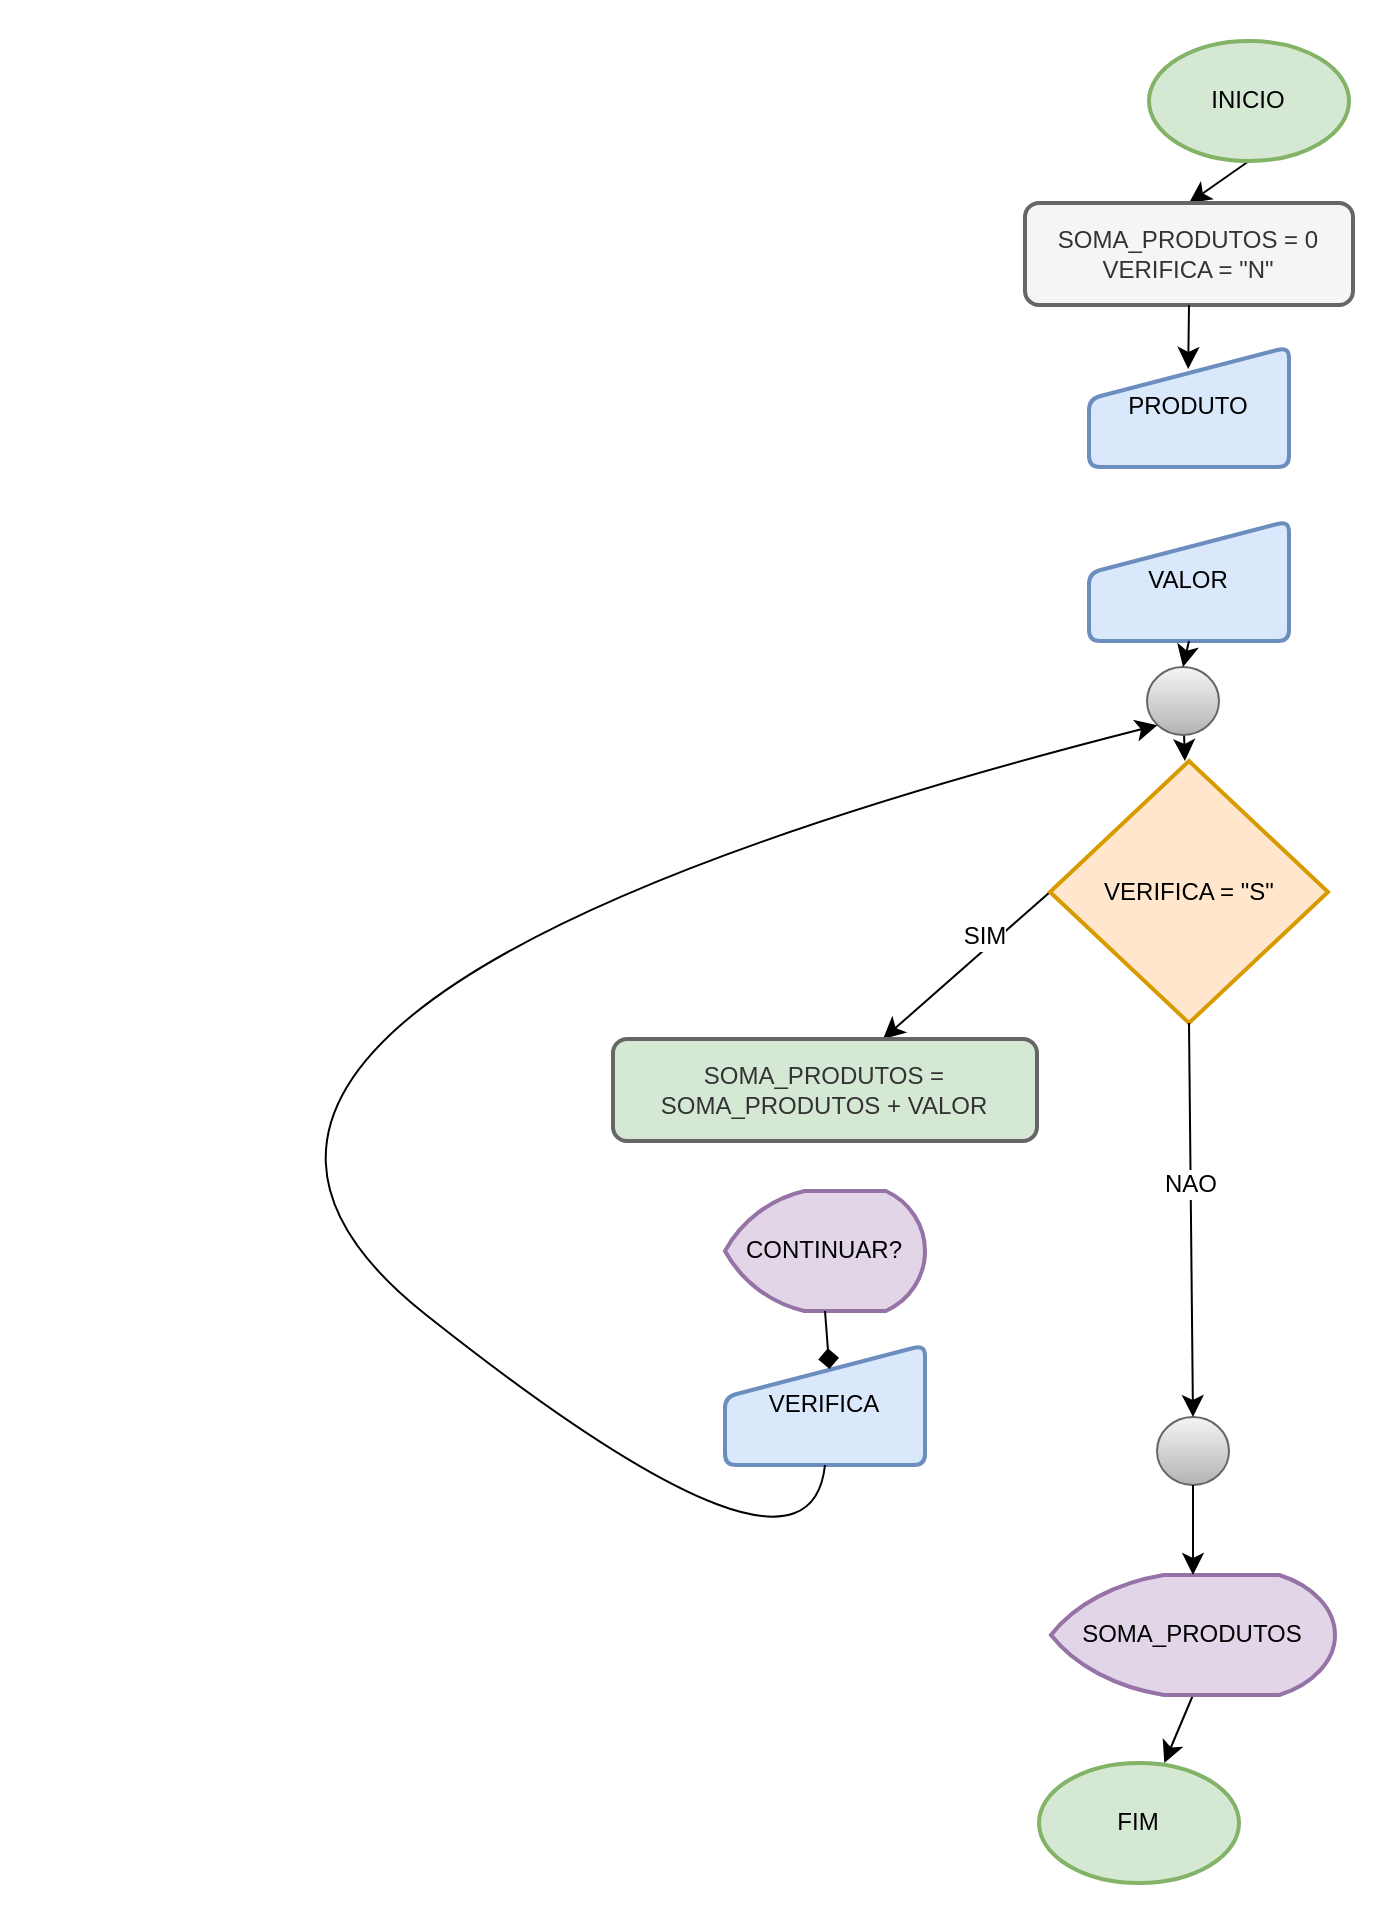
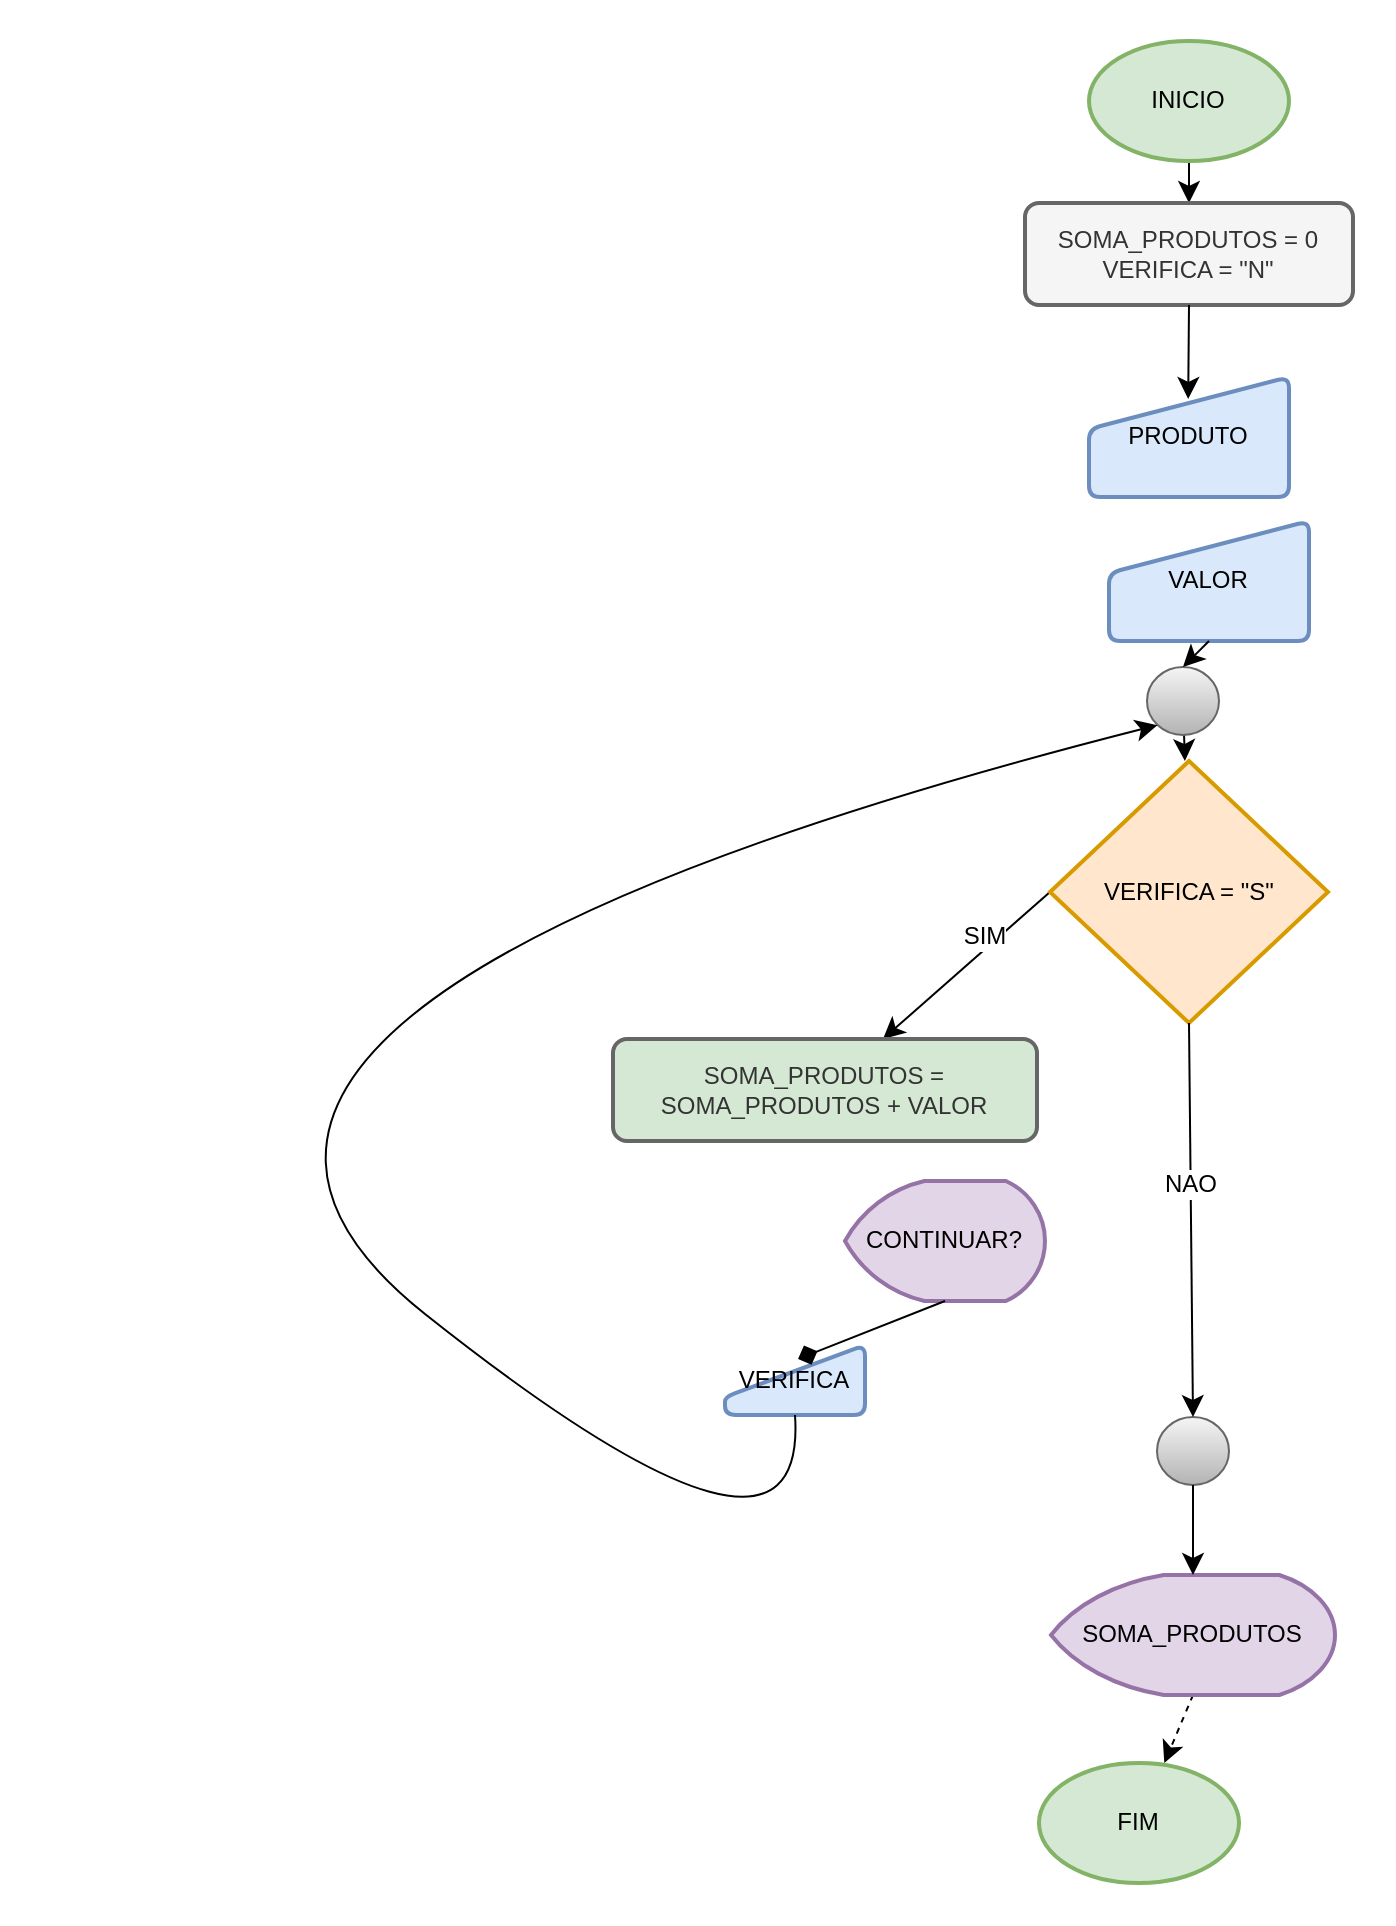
- <mxCell id="3" value="INICIO" style="strokeWidth=2;html=1;shape=mxgraph.flowchart.start_1;whiteSpace=wrap;fillColor=#d5e8d4;strokeColor=#82b366;" vertex="1" parent="1"><mxGeometry x="574" y="20" width="100" height="60" as="geometry" /></mxCell>
+ <mxCell id="3" value="INICIO" style="strokeWidth=2;html=1;shape=mxgraph.flowchart.start_1;whiteSpace=wrap;fillColor=#d5e8d4;strokeColor=#82b366;" vertex="1" parent="1"><mxGeometry x="544" y="20" width="100" height="60" as="geometry" /></mxCell>
- <mxCell id="6" value="PRODUTO" style="html=1;strokeWidth=2;shape=manualInput;whiteSpace=wrap;rounded=1;size=26;arcSize=11;fillColor=#dae8fc;strokeColor=#6c8ebf;" vertex="1" parent="1"><mxGeometry x="544" y="173" width="100" height="60" as="geometry" /></mxCell>
+ <mxCell id="6" value="PRODUTO" style="html=1;strokeWidth=2;shape=manualInput;whiteSpace=wrap;rounded=1;size=26;arcSize=11;fillColor=#dae8fc;strokeColor=#6c8ebf;" vertex="1" parent="1"><mxGeometry x="544" y="188" width="100" height="60" as="geometry" /></mxCell>
- <mxCell id="7" value="VALOR" style="html=1;strokeWidth=2;shape=manualInput;whiteSpace=wrap;rounded=1;size=26;arcSize=11;fillColor=#dae8fc;strokeColor=#6c8ebf;" vertex="1" parent="1"><mxGeometry x="544" y="260" width="100" height="60" as="geometry" /></mxCell>
+ <mxCell id="7" value="VALOR" style="html=1;strokeWidth=2;shape=manualInput;whiteSpace=wrap;rounded=1;size=26;arcSize=11;fillColor=#dae8fc;strokeColor=#6c8ebf;" vertex="1" parent="1"><mxGeometry x="554" y="260" width="100" height="60" as="geometry" /></mxCell>
- <mxCell id="17" value="CONTINUAR?" style="strokeWidth=2;html=1;shape=mxgraph.flowchart.display;whiteSpace=wrap;fillColor=#e1d5e7;strokeColor=#9673a6;" vertex="1" parent="1"><mxGeometry x="362" y="595" width="100" height="60" as="geometry" /></mxCell>
+ <mxCell id="17" value="CONTINUAR?" style="strokeWidth=2;html=1;shape=mxgraph.flowchart.display;whiteSpace=wrap;fillColor=#e1d5e7;strokeColor=#9673a6;" vertex="1" parent="1"><mxGeometry x="422" y="590" width="100" height="60" as="geometry" /></mxCell>
- <mxCell id="18" value="VERIFICA" style="html=1;strokeWidth=2;shape=manualInput;whiteSpace=wrap;rounded=1;size=26;arcSize=11;fillColor=#dae8fc;strokeColor=#6c8ebf;" vertex="1" parent="1"><mxGeometry x="362" y="672" width="100" height="60" as="geometry" /></mxCell>
+ <mxCell id="18" value="VERIFICA" style="html=1;strokeWidth=2;shape=manualInput;whiteSpace=wrap;rounded=1;size=26;arcSize=11;fillColor=#dae8fc;strokeColor=#6c8ebf;" vertex="1" parent="1"><mxGeometry x="362" y="672" width="70" height="35" as="geometry" /></mxCell>
- <mxCell id="21" style="edgeStyle=none;curved=1;rounded=0;orthogonalLoop=1;jettySize=auto;html=1;exitX=0.5;exitY=1;exitDx=0;exitDy=0;exitPerimeter=0;fontSize=12;startSize=8;endSize=8;" edge="1" parent="1" source="22" target="4"><mxGeometry relative="1" as="geometry" /></mxCell>
+ <mxCell id="21" style="edgeStyle=none;curved=1;rounded=0;orthogonalLoop=1;jettySize=auto;html=1;exitX=0.5;exitY=1;exitDx=0;exitDy=0;exitPerimeter=0;fontSize=12;startSize=8;endSize=8;dashed=1;" edge="1" parent="1" source="22" target="4"><mxGeometry relative="1" as="geometry" /></mxCell>
